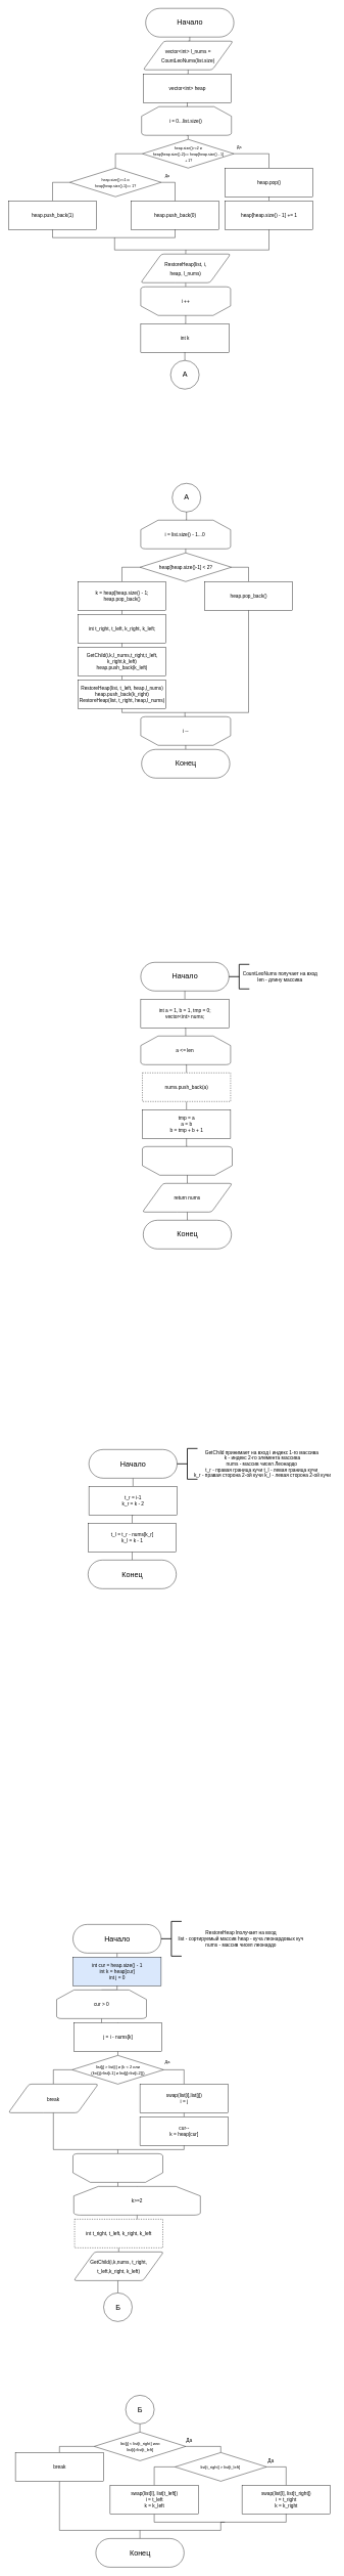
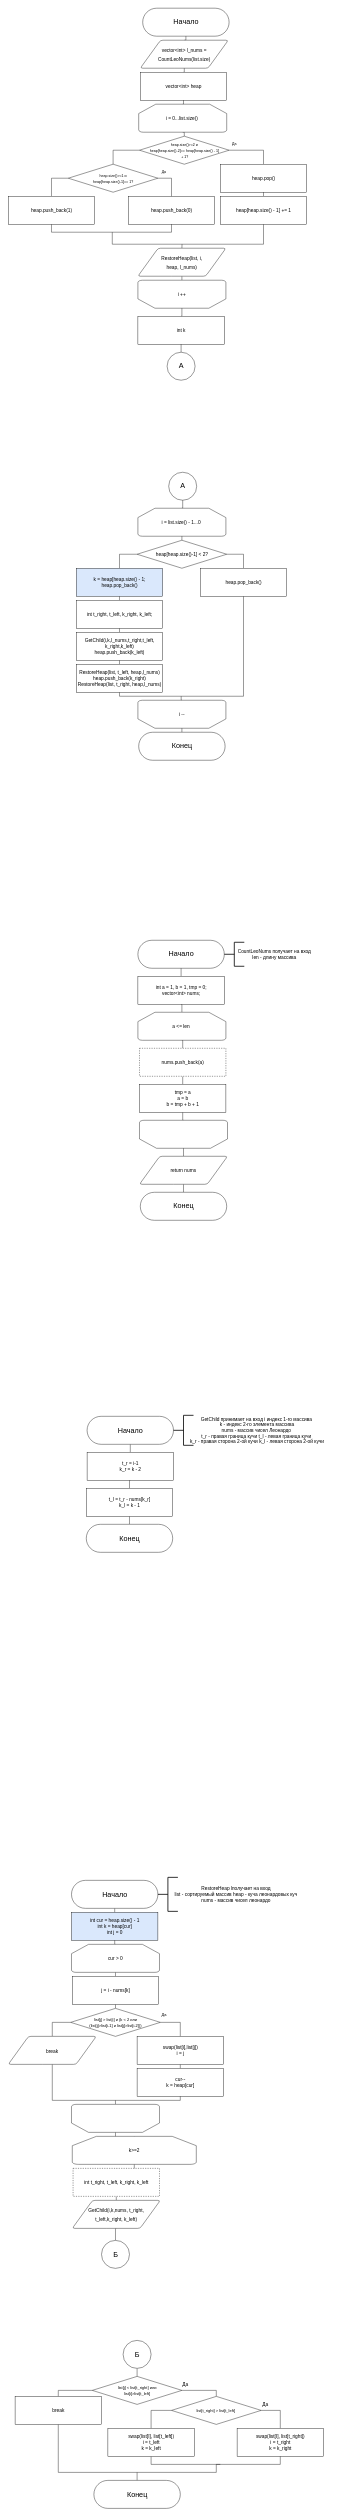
- <mxCell id="45" value="k = heap[heap.size() - 1;&lt;br&gt;heap.pop_back()" style="html=1;dashed=0;whitespace=wrap;strokeWidth=1;fontSize=12;" parent="1" vertex="1"><mxGeometry x="190" y="1420" width="216" height="70" as="geometry" /></mxCell>
+ <mxCell id="45" value="k = heap[heap.size() - 1;&lt;br&gt;heap.pop_back()" style="html=1;dashed=0;whitespace=wrap;strokeWidth=1;fontSize=12;fillColor=#dae8fc;" parent="1" vertex="1"><mxGeometry x="190" y="1420" width="216" height="70" as="geometry" /></mxCell>
- <mxCell id="86" value="cur &amp;gt; 0" style="strokeWidth=1;html=1;shape=mxgraph.flowchart.loop_limit;whiteSpace=wrap;fontSize=12;" parent="1" vertex="1"><mxGeometry x="138" y="4860" width="220" height="70" as="geometry" /></mxCell>
+ <mxCell id="86" value="cur &amp;gt; 0" style="strokeWidth=1;html=1;shape=mxgraph.flowchart.loop_limit;whiteSpace=wrap;fontSize=12;" parent="1" vertex="1"><mxGeometry x="178" y="4860" width="220" height="70" as="geometry" /></mxCell>
